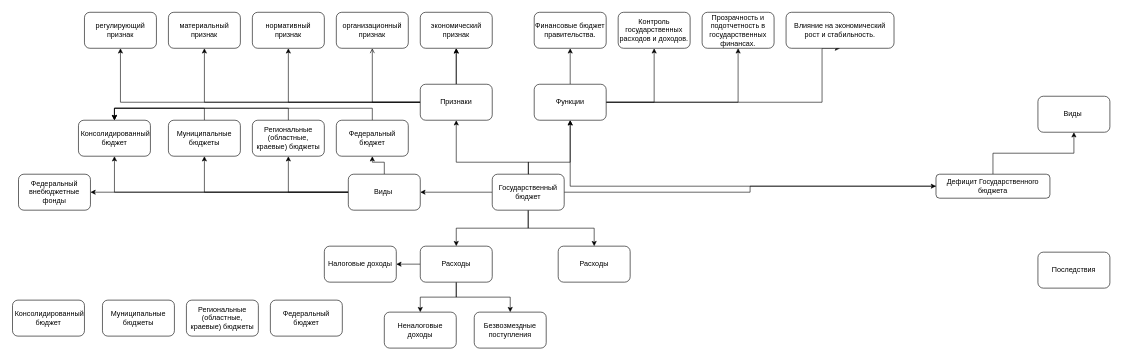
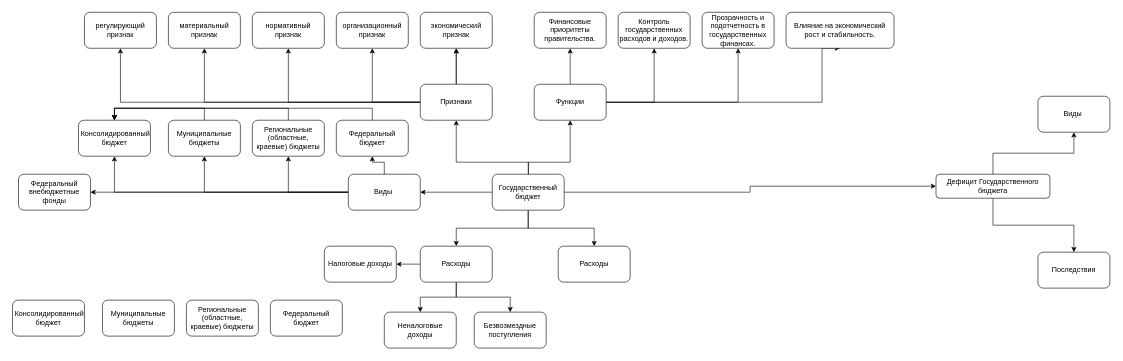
- <mxCell id="37" value="Финансовые бюджет правительства." style="rounded=1;whiteSpace=wrap;html=1;" parent="1" vertex="1"><mxGeometry x="890" y="20" width="120" height="60" as="geometry" /></mxCell>
+ <mxCell id="37" value="Финансовые приоритеты правительства." style="rounded=1;whiteSpace=wrap;html=1;" parent="1" vertex="1"><mxGeometry x="890" y="20" width="120" height="60" as="geometry" /></mxCell>
- <mxCell id="11" style="edgeStyle=orthogonalEdgeStyle;rounded=0;orthogonalLoop=1;jettySize=auto;html=1;entryX=0.5;entryY=1;entryDx=0;entryDy=0;endArrow=open;" parent="1" source="15" target="43" edge="1"><mxGeometry relative="1" as="geometry" /></mxCell>
+ <mxCell id="11" style="edgeStyle=orthogonalEdgeStyle;rounded=0;orthogonalLoop=1;jettySize=auto;html=1;entryX=0.5;entryY=1;entryDx=0;entryDy=0;" parent="1" source="15" target="43" edge="1"><mxGeometry relative="1" as="geometry" /></mxCell>
- <mxCell id="27" style="edgeStyle=orthogonalEdgeStyle;rounded=0;orthogonalLoop=1;jettySize=auto;html=1;" parent="1" source="28" target="20" edge="1"><mxGeometry relative="1" as="geometry" /></mxCell>
+ <mxCell id="27" style="edgeStyle=orthogonalEdgeStyle;rounded=0;orthogonalLoop=1;jettySize=auto;html=1;" parent="1" source="28" target="29" edge="1"><mxGeometry relative="1" as="geometry" /></mxCell>
